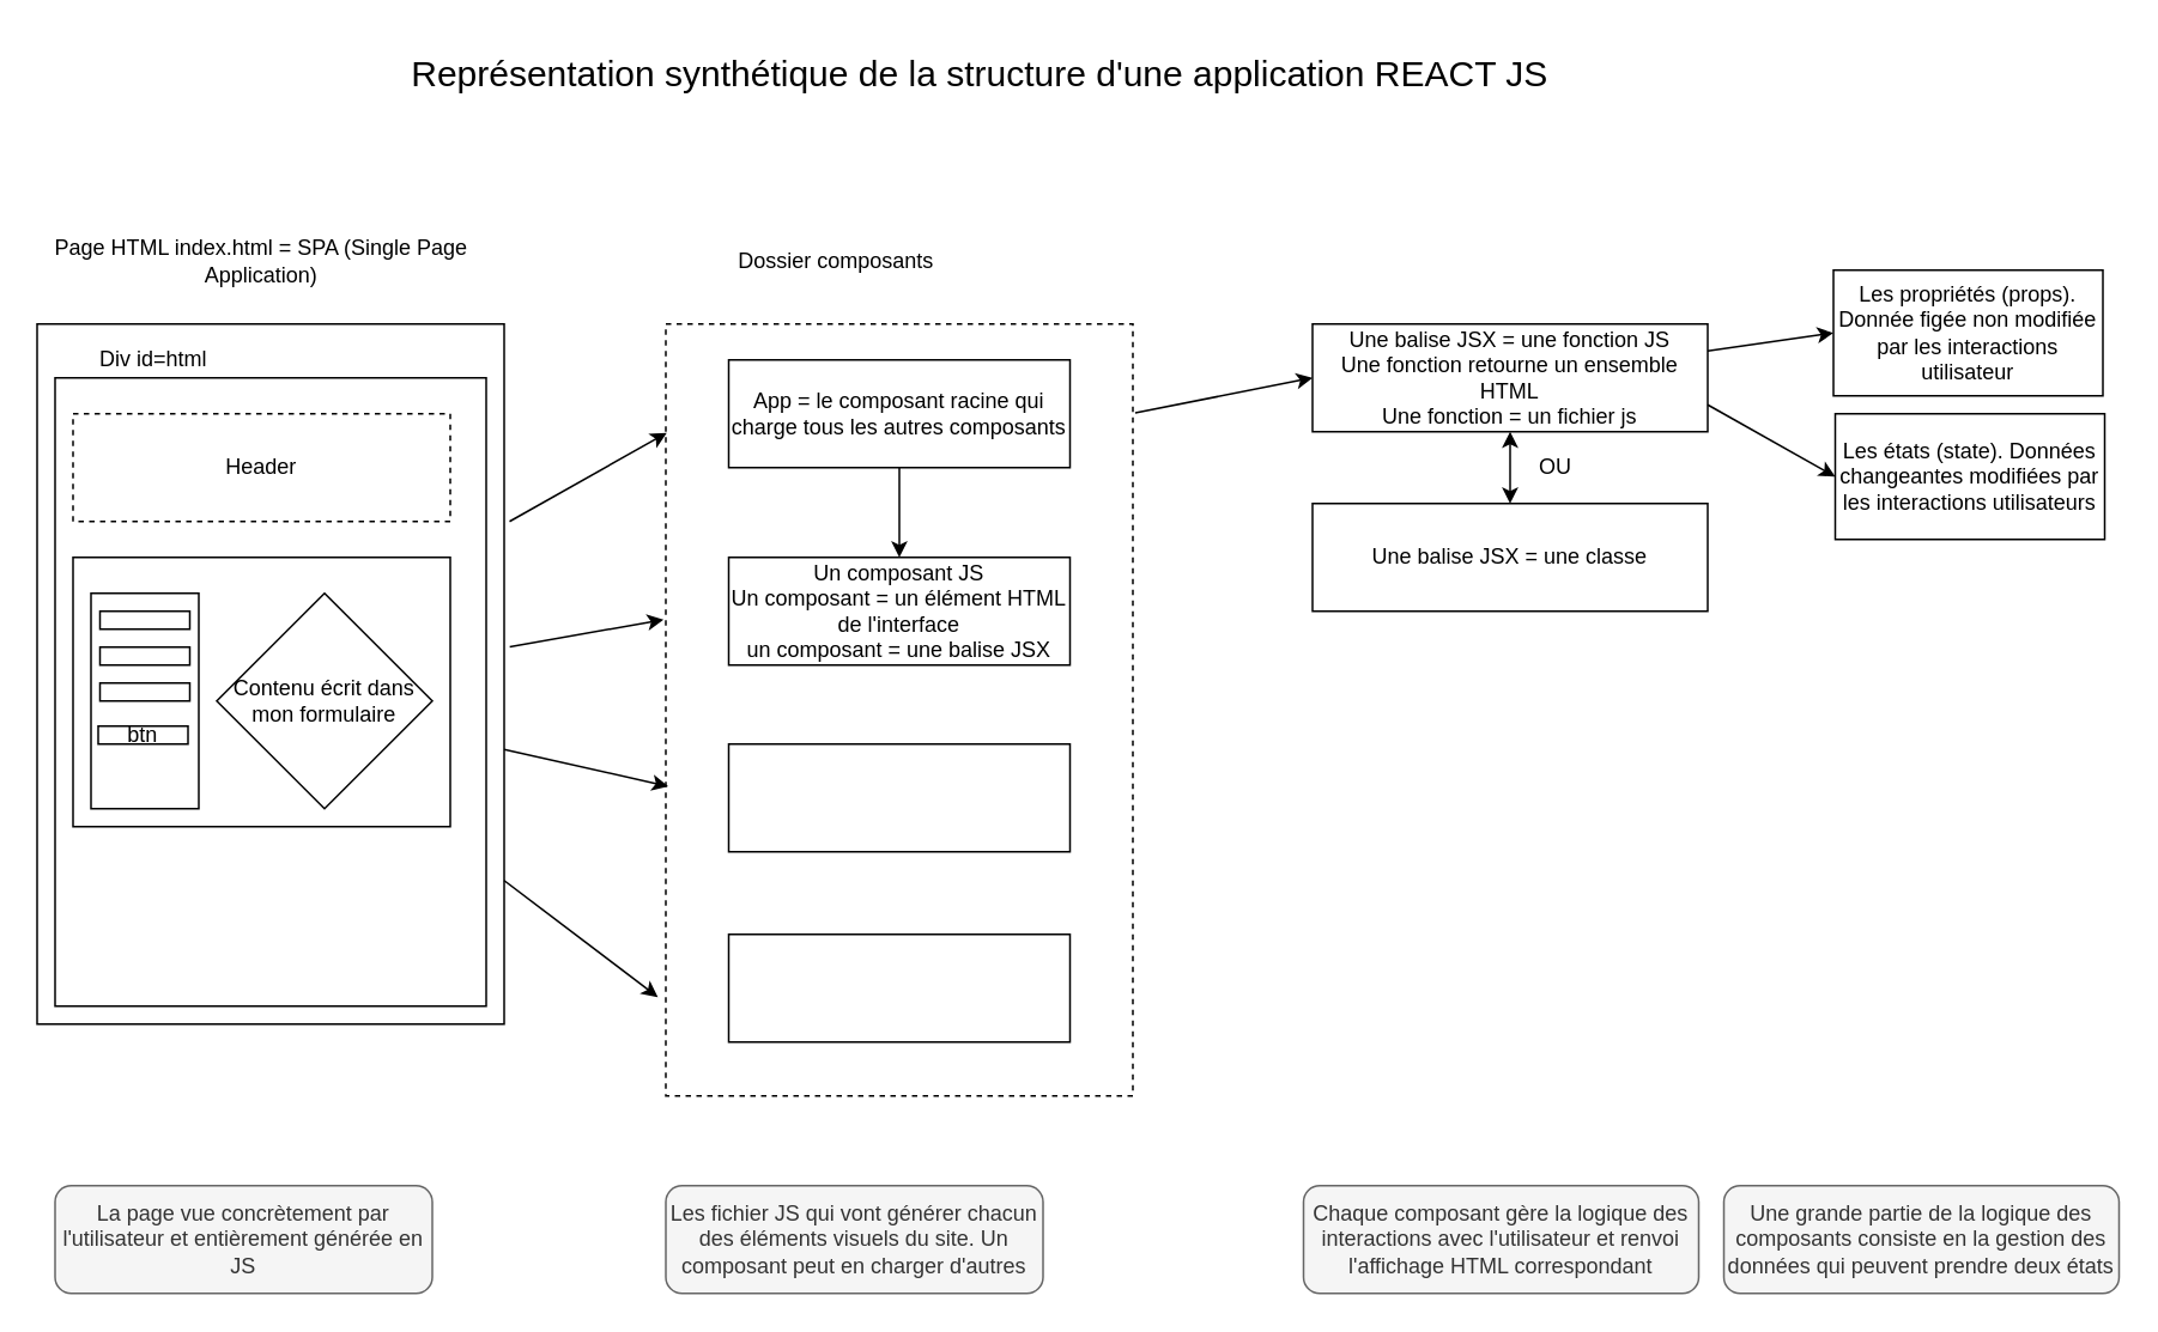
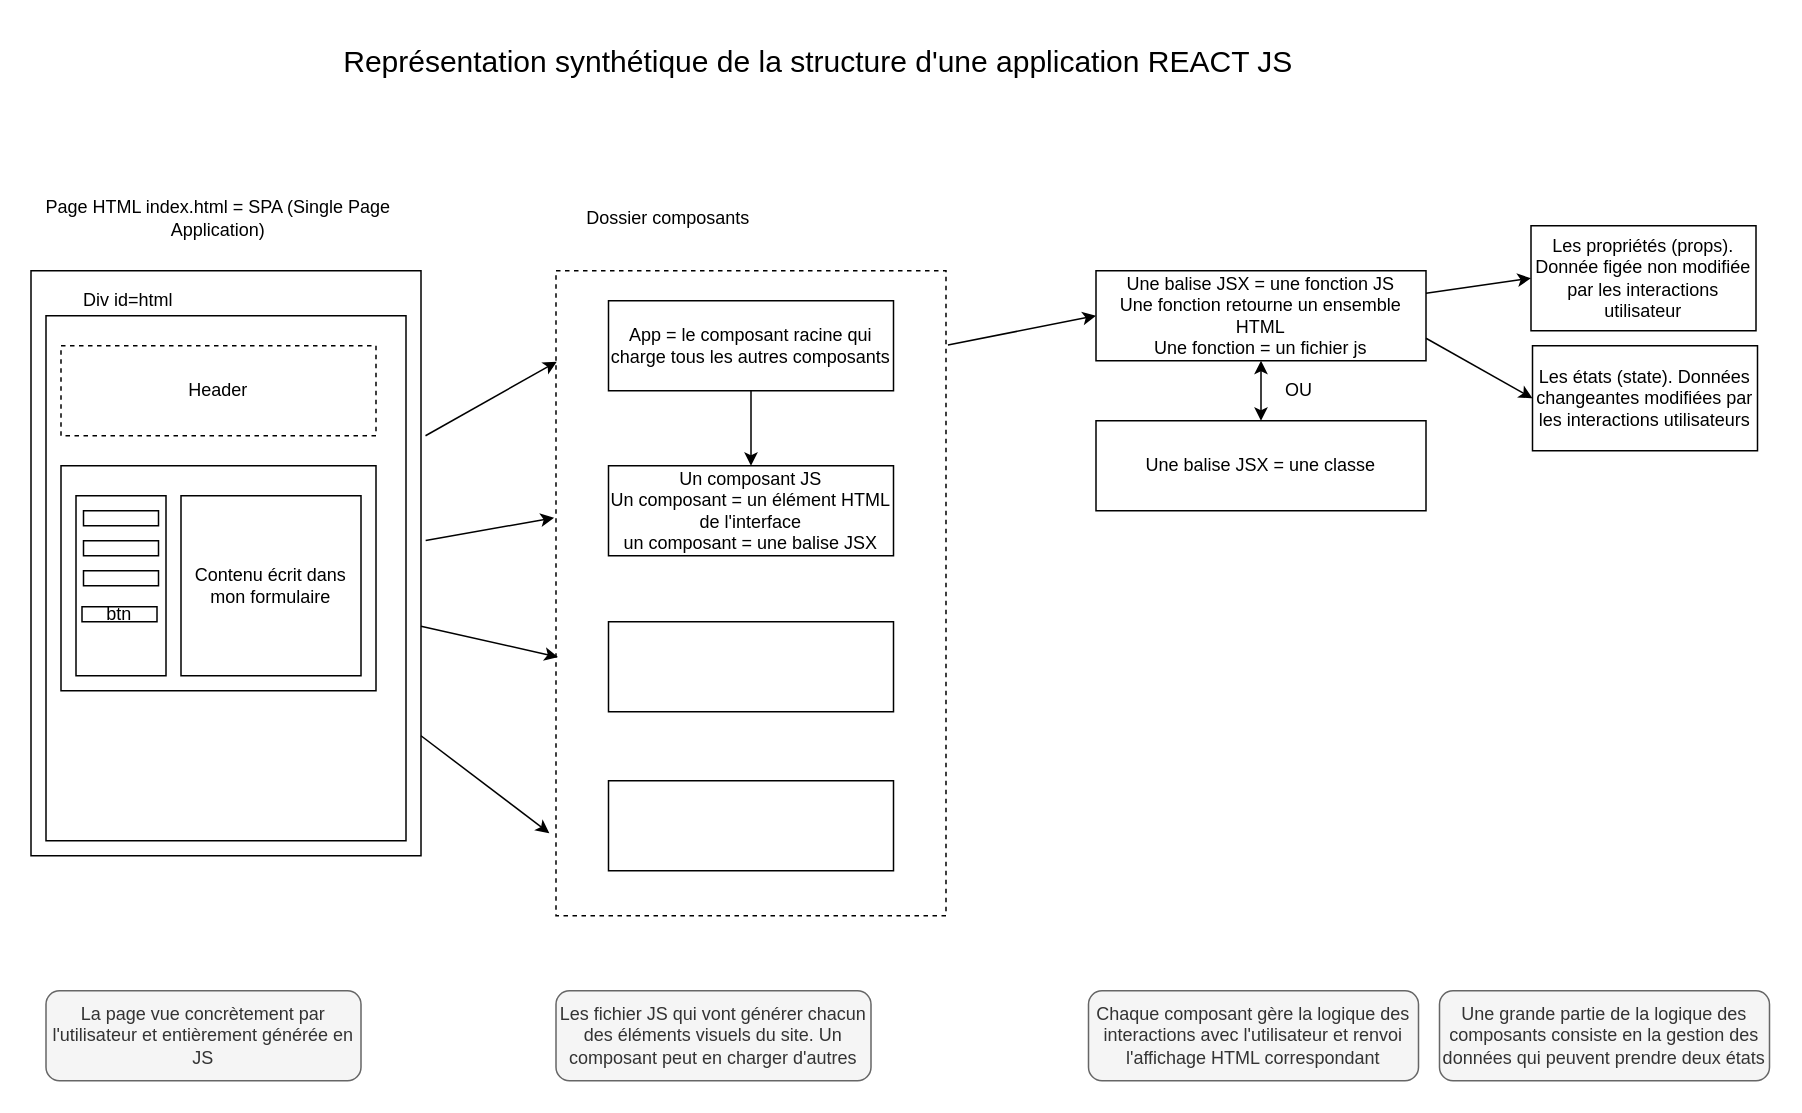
- <mxCell id="19" value="Dossier composants" style="text;html=1;strokeColor=none;fillColor=none;align=center;verticalAlign=middle;whiteSpace=wrap;rounded=0;dashed=1;" vertex="1" parent="1"><mxGeometry x="390" y="135" width="150" height="20" as="geometry" /></mxCell>
+ <mxCell id="19" value="Dossier composants" style="text;html=1;strokeColor=none;fillColor=none;align=center;verticalAlign=middle;whiteSpace=wrap;rounded=0;dashed=1;" vertex="1" parent="1"><mxGeometry x="370" y="135" width="150" height="20" as="geometry" /></mxCell>
- <mxCell id="10" value="Contenu écrit dans mon formulaire" style="rhombus;whiteSpace=wrap;html=1;" vertex="1" parent="1"><mxGeometry x="120" y="330" width="120" height="120" as="geometry" /></mxCell>
+ <mxCell id="10" value="Contenu écrit dans mon formulaire" style="rounded=0;whiteSpace=wrap;html=1;" vertex="1" parent="1"><mxGeometry x="120" y="330" width="120" height="120" as="geometry" /></mxCell>
